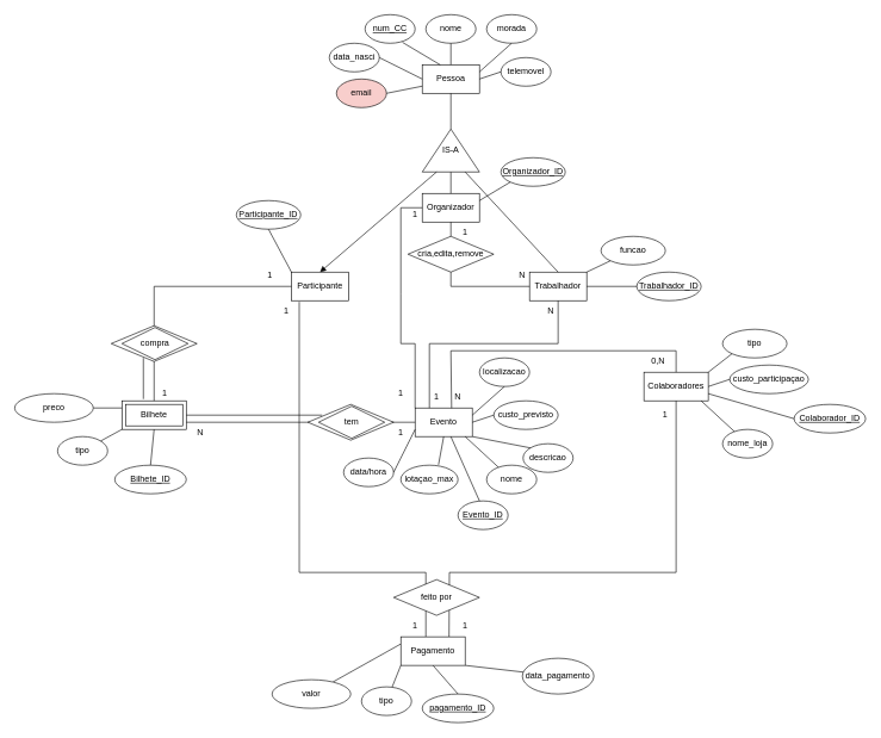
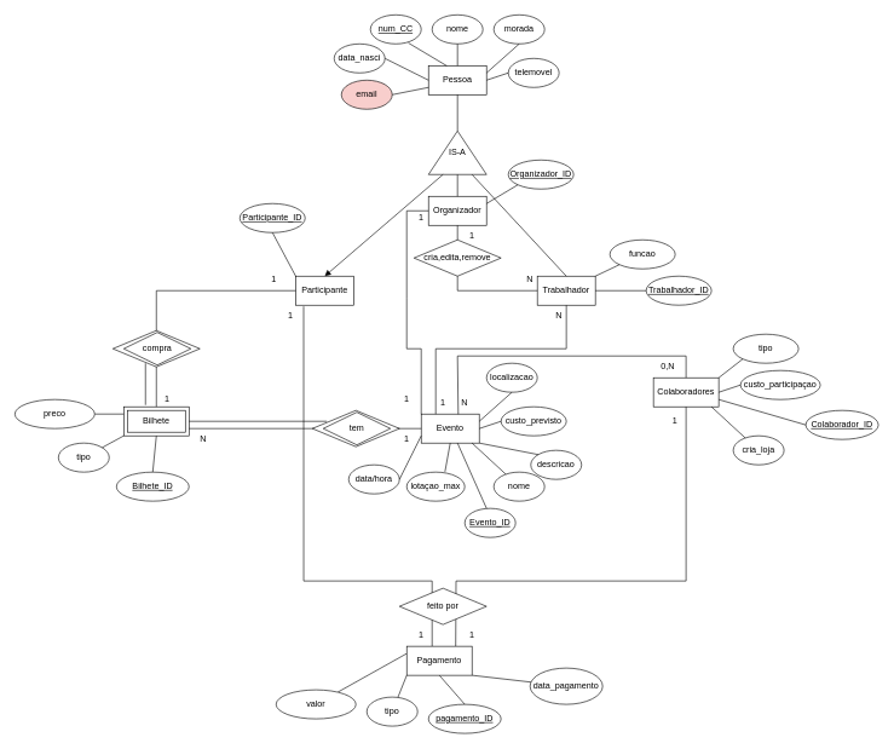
- <mxCell id="54" value="nome_loja" style="ellipse;whiteSpace=wrap;html=1;" parent="2" vertex="1"><mxGeometry x="990" y="580" width="70" height="40" as="geometry" /></mxCell>
+ <mxCell id="54" value="cria_loja" style="ellipse;whiteSpace=wrap;html=1;" parent="2" vertex="1"><mxGeometry x="990" y="580" width="70" height="40" as="geometry" /></mxCell>
